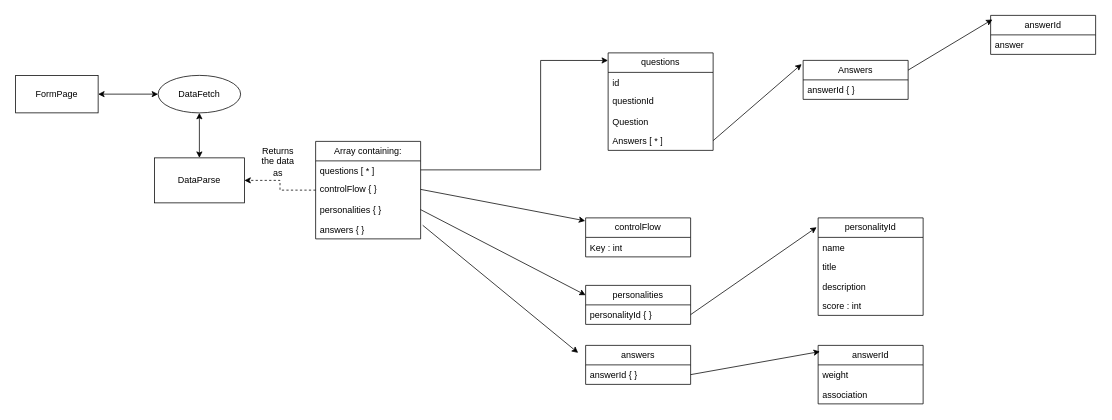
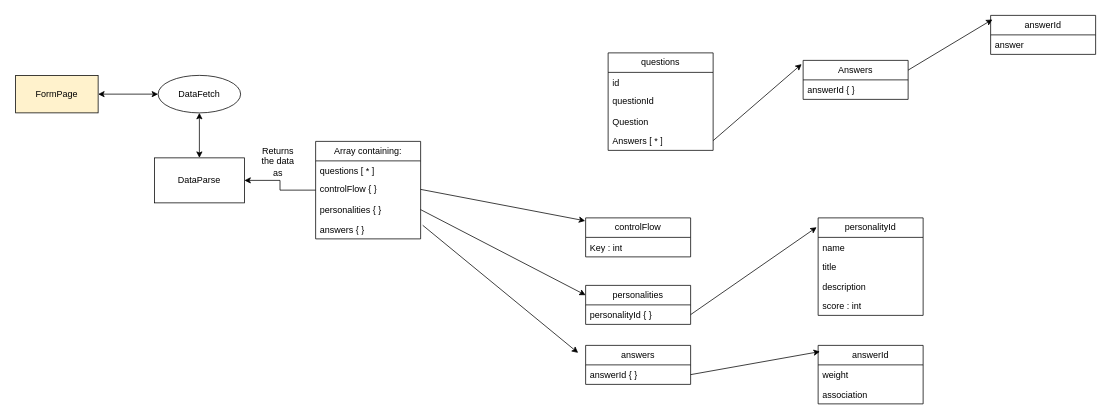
- <mxCell id="20" value="" style="edgeStyle=orthogonalEdgeStyle;rounded=0;orthogonalLoop=1;jettySize=auto;html=1;entryX=-0.001;entryY=0.078;entryDx=0;entryDy=0;entryPerimeter=0;exitX=1;exitY=0.5;exitDx=0;exitDy=0;" edge="1" parent="1" source="8" target="15"><mxGeometry relative="1" as="geometry"><mxPoint x="630" y="292" as="targetPoint" /><Array as="points"><mxPoint x="720" y="226" /><mxPoint x="720" y="80" /></Array></mxGeometry></mxCell>
- <mxCell id="2" value="FormPage" style="html=1;whiteSpace=wrap;" parent="1" vertex="1"><mxGeometry x="20" y="100" width="110" height="50" as="geometry" /></mxCell>
+ <mxCell id="2" value="FormPage" style="html=1;whiteSpace=wrap;fillColor=#fff2cc;" parent="1" vertex="1"><mxGeometry x="20" y="100" width="110" height="50" as="geometry" /></mxCell>
- <mxCell id="13" value="" style="edgeStyle=orthogonalEdgeStyle;rounded=0;orthogonalLoop=1;jettySize=auto;html=1;dashed=1;" parent="12" source="7" target="4" edge="1"><mxGeometry relative="1" as="geometry" /></mxCell>
+ <mxCell id="13" value="" style="edgeStyle=orthogonalEdgeStyle;rounded=0;orthogonalLoop=1;jettySize=auto;html=1;" parent="12" source="7" target="4" edge="1"><mxGeometry relative="1" as="geometry" /></mxCell>
